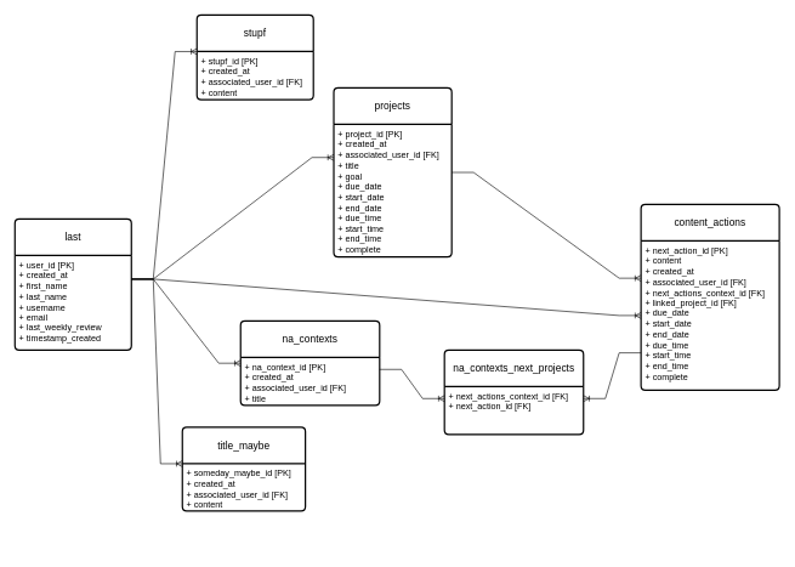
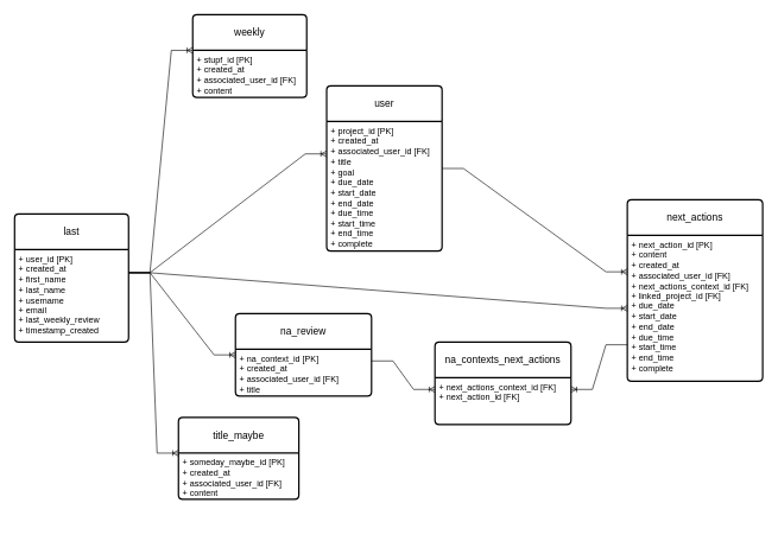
- <mxCell id="12" value="stupf" style="swimlane;childLayout=stackLayout;horizontal=1;startSize=50;horizontalStack=0;rounded=1;fontSize=14;fontStyle=0;strokeWidth=2;resizeParent=0;resizeLast=1;shadow=0;dashed=0;align=center;arcSize=4;whiteSpace=wrap;html=1;" parent="1" vertex="1"><mxGeometry x="270" y="20" width="160" height="116" as="geometry" /></mxCell>
+ <mxCell id="12" value="weekly" style="swimlane;childLayout=stackLayout;horizontal=1;startSize=50;horizontalStack=0;rounded=1;fontSize=14;fontStyle=0;strokeWidth=2;resizeParent=0;resizeLast=1;shadow=0;dashed=0;align=center;arcSize=4;whiteSpace=wrap;html=1;" parent="1" vertex="1"><mxGeometry x="270" y="20" width="160" height="116" as="geometry" /></mxCell>
- <mxCell id="6" value="projects" style="swimlane;childLayout=stackLayout;horizontal=1;startSize=50;horizontalStack=0;rounded=1;fontSize=14;fontStyle=0;strokeWidth=2;resizeParent=0;resizeLast=1;shadow=0;dashed=0;align=center;arcSize=4;whiteSpace=wrap;html=1;" parent="1" vertex="1"><mxGeometry x="458" y="120" width="162" height="232" as="geometry" /></mxCell>
+ <mxCell id="6" value="user" style="swimlane;childLayout=stackLayout;horizontal=1;startSize=50;horizontalStack=0;rounded=1;fontSize=14;fontStyle=0;strokeWidth=2;resizeParent=0;resizeLast=1;shadow=0;dashed=0;align=center;arcSize=4;whiteSpace=wrap;html=1;" parent="1" vertex="1"><mxGeometry x="458" y="120" width="162" height="232" as="geometry" /></mxCell>
- <mxCell id="4" value="content_actions" style="swimlane;childLayout=stackLayout;horizontal=1;startSize=50;horizontalStack=0;rounded=1;fontSize=14;fontStyle=0;strokeWidth=2;resizeParent=0;resizeLast=1;shadow=0;dashed=0;align=center;arcSize=4;whiteSpace=wrap;html=1;" parent="1" vertex="1"><mxGeometry x="880" y="280" width="190" height="255" as="geometry" /></mxCell>
+ <mxCell id="4" value="next_actions" style="swimlane;childLayout=stackLayout;horizontal=1;startSize=50;horizontalStack=0;rounded=1;fontSize=14;fontStyle=0;strokeWidth=2;resizeParent=0;resizeLast=1;shadow=0;dashed=0;align=center;arcSize=4;whiteSpace=wrap;html=1;" parent="1" vertex="1"><mxGeometry x="880" y="280" width="190" height="255" as="geometry" /></mxCell>
- <mxCell id="10" value="na_contexts" style="swimlane;childLayout=stackLayout;horizontal=1;startSize=50;horizontalStack=0;rounded=1;fontSize=14;fontStyle=0;strokeWidth=2;resizeParent=0;resizeLast=1;shadow=0;dashed=0;align=center;arcSize=4;whiteSpace=wrap;html=1;" parent="1" vertex="1"><mxGeometry x="330" y="440" width="191" height="116" as="geometry" /></mxCell>
+ <mxCell id="10" value="na_review" style="swimlane;childLayout=stackLayout;horizontal=1;startSize=50;horizontalStack=0;rounded=1;fontSize=14;fontStyle=0;strokeWidth=2;resizeParent=0;resizeLast=1;shadow=0;dashed=0;align=center;arcSize=4;whiteSpace=wrap;html=1;" parent="1" vertex="1"><mxGeometry x="330" y="440" width="191" height="116" as="geometry" /></mxCell>
- <mxCell id="21" value="na_contexts_next_projects" style="swimlane;childLayout=stackLayout;horizontal=1;startSize=50;horizontalStack=0;rounded=1;fontSize=14;fontStyle=0;strokeWidth=2;resizeParent=0;resizeLast=1;shadow=0;dashed=0;align=center;arcSize=4;whiteSpace=wrap;html=1;" vertex="1" parent="1"><mxGeometry x="610" y="480" width="191" height="116" as="geometry" /></mxCell>
+ <mxCell id="21" value="na_contexts_next_actions" style="swimlane;childLayout=stackLayout;horizontal=1;startSize=50;horizontalStack=0;rounded=1;fontSize=14;fontStyle=0;strokeWidth=2;resizeParent=0;resizeLast=1;shadow=0;dashed=0;align=center;arcSize=4;whiteSpace=wrap;html=1;" vertex="1" parent="1"><mxGeometry x="610" y="480" width="191" height="116" as="geometry" /></mxCell>
